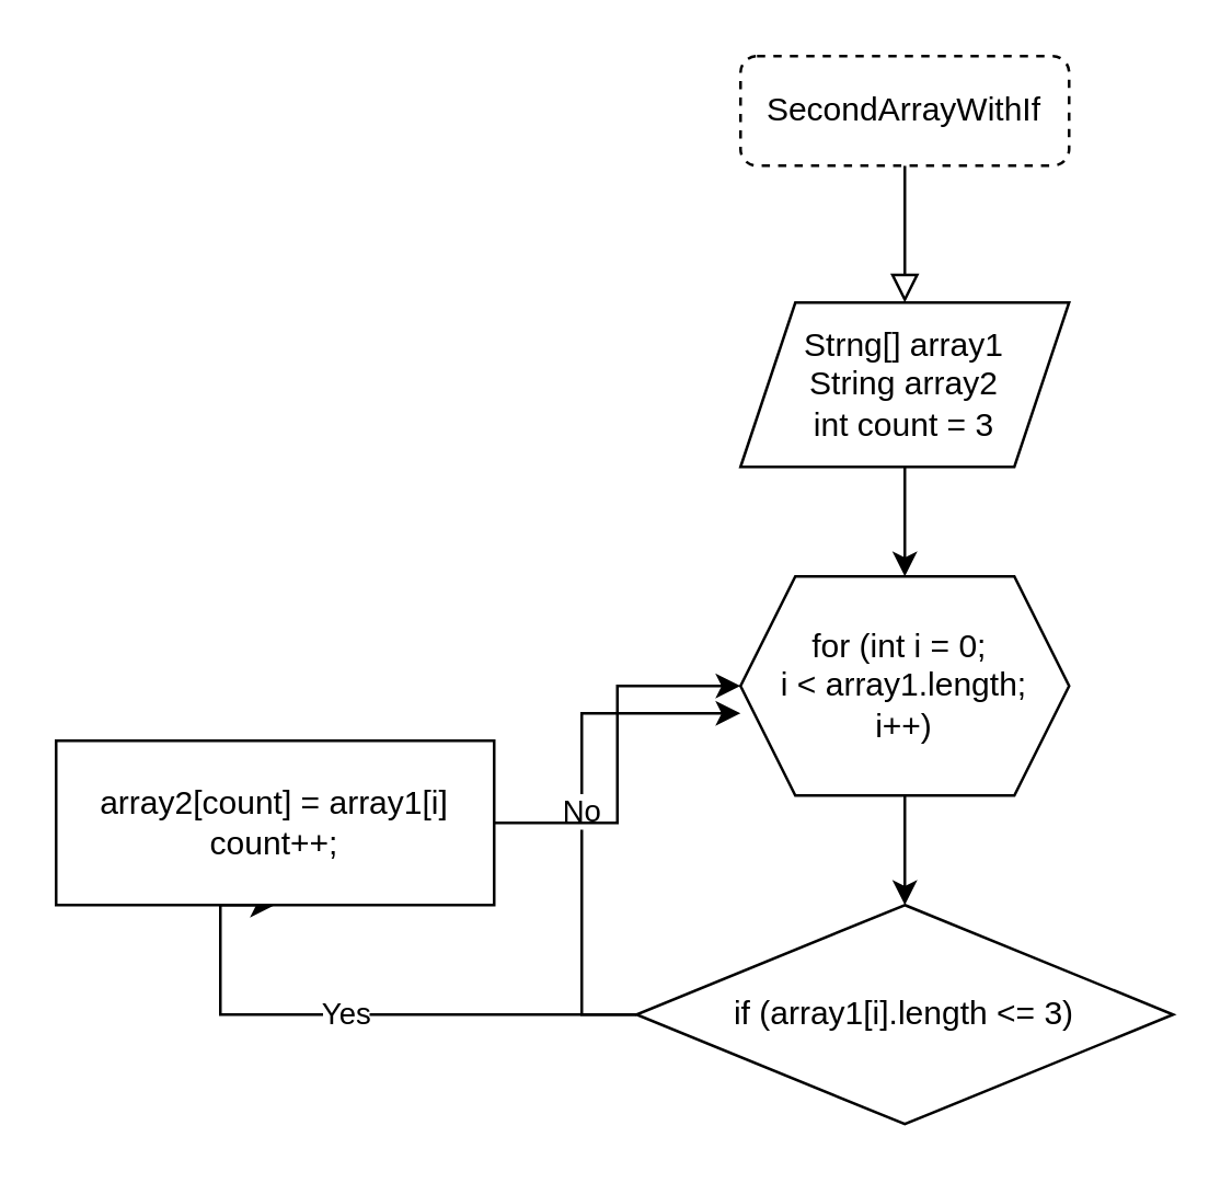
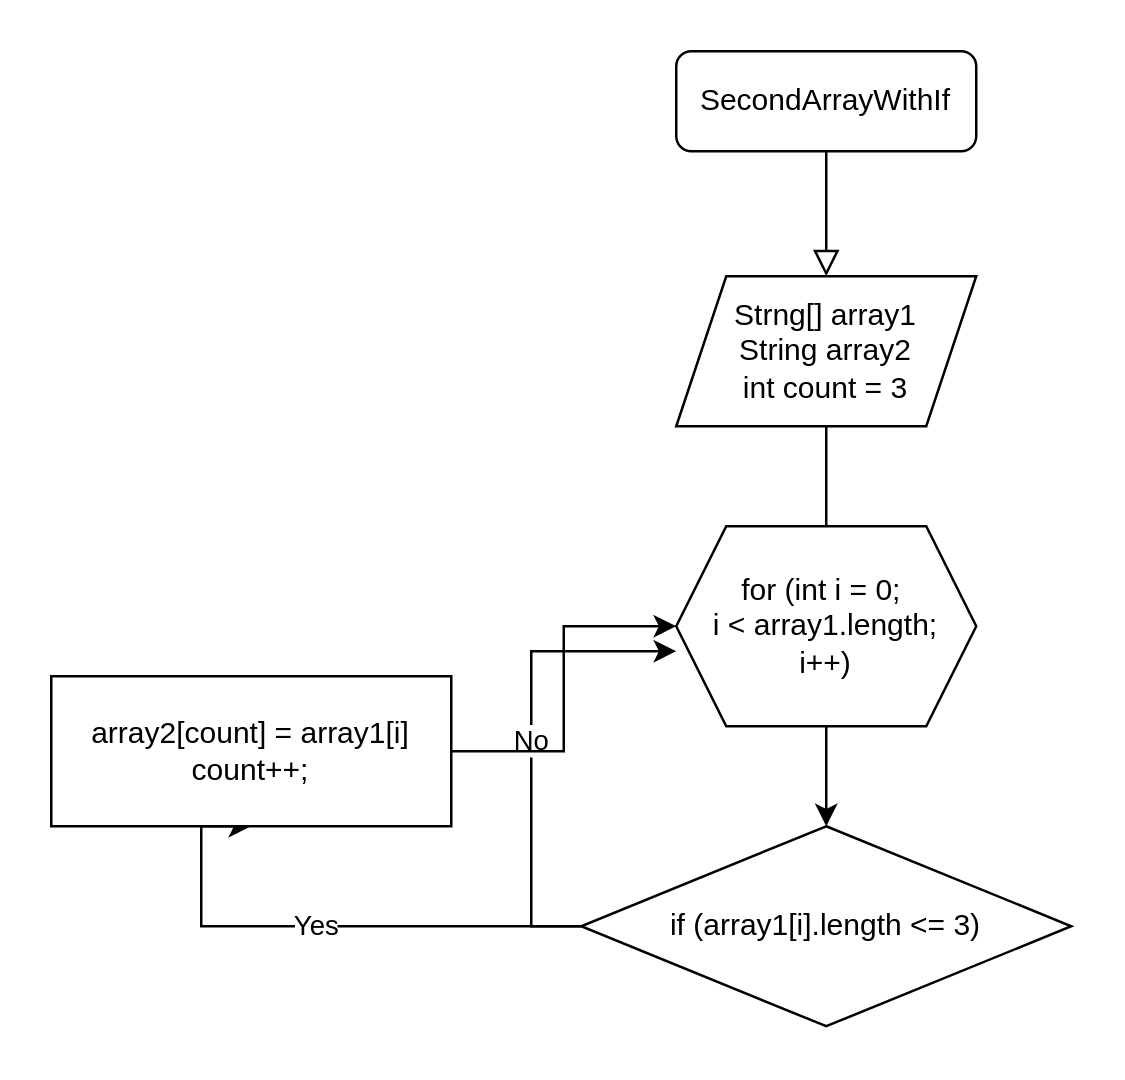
- <mxCell id="3" value="SecondArrayWithIf" style="rounded=1;whiteSpace=wrap;html=1;fontSize=12;glass=0;strokeWidth=1;shadow=0;dashed=1;" parent="1" vertex="1"><mxGeometry x="270" y="20" width="120" height="40" as="geometry" /></mxCell>
+ <mxCell id="3" value="SecondArrayWithIf" style="rounded=1;whiteSpace=wrap;html=1;fontSize=12;glass=0;strokeWidth=1;shadow=0;" parent="1" vertex="1"><mxGeometry x="270" y="20" width="120" height="40" as="geometry" /></mxCell>
- <mxCell id="4" style="edgeStyle=orthogonalEdgeStyle;rounded=0;orthogonalLoop=1;jettySize=auto;html=1;entryX=0.5;entryY=0;entryDx=0;entryDy=0;" edge="1" parent="1" source="5" target="7"><mxGeometry relative="1" as="geometry" /></mxCell>
+ <mxCell id="4" style="edgeStyle=orthogonalEdgeStyle;rounded=0;orthogonalLoop=1;jettySize=auto;html=1;entryX=0.5;entryY=0;entryDx=0;entryDy=0;endArrow=none;" edge="1" parent="1" source="5" target="7"><mxGeometry relative="1" as="geometry" /></mxCell>
